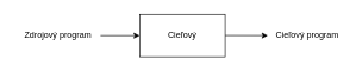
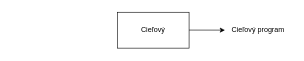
- <mxCell id="3" value="Zdrojový program" style="text;html=1;align=center;verticalAlign=middle;resizable=0;points=[];autosize=1;strokeColor=none;fillColor=none;" parent="1" vertex="1"><mxGeometry x="20" y="35" width="120" height="30" as="geometry" /></mxCell>
- <mxCell id="5" value="" style="endArrow=classic;html=1;rounded=0;exitX=1;exitY=0.5;exitDx=0;exitDy=0;exitPerimeter=0;entryX=0;entryY=0.5;entryDx=0;entryDy=0;" parent="1" source="3" target="2" edge="1"><mxGeometry width="50" height="50" relative="1" as="geometry"><mxPoint x="245" y="60" as="sourcePoint" /><mxPoint x="295" y="10" as="targetPoint" /></mxGeometry></mxCell>
